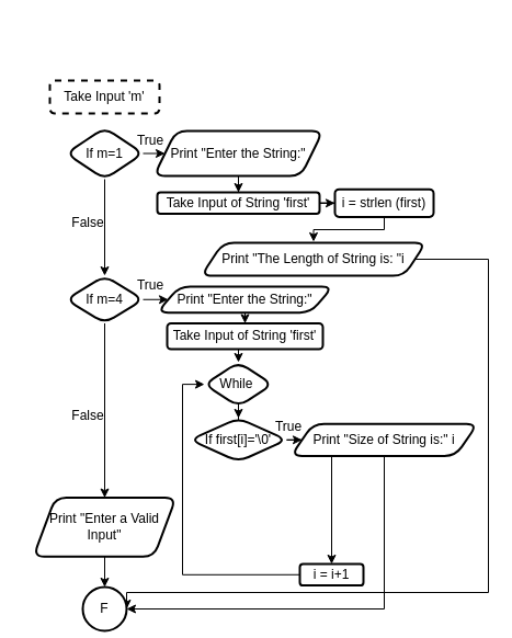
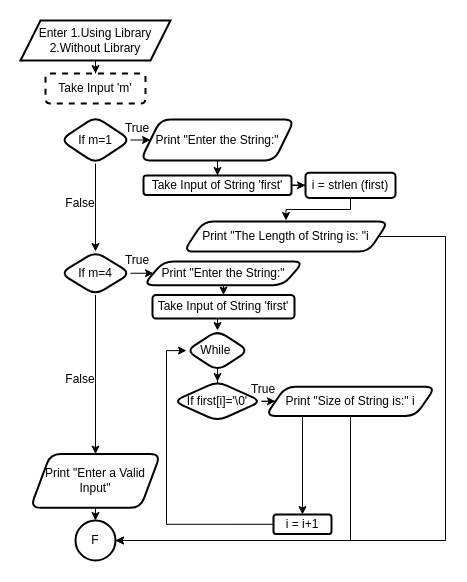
+ <mxCell id="3" value="Enter 1.Using Library&lt;br&gt;2.Without Library" style="shape=parallelogram;perimeter=parallelogramPerimeter;whiteSpace=wrap;html=1;fixedSize=1;strokeWidth=2;" vertex="1" parent="1"><mxGeometry x="20" y="20" width="150" height="40" as="geometry" /></mxCell>
+ <mxCell id="2" value="" style="edgeStyle=orthogonalEdgeStyle;rounded=0;orthogonalLoop=1;jettySize=auto;html=1;" edge="1" parent="1" source="3" target="4"><mxGeometry relative="1" as="geometry" /></mxCell>
- <mxCell id="34" value="F" style="strokeWidth=2;html=1;shape=mxgraph.flowchart.start_2;whiteSpace=wrap;" vertex="1" parent="1"><mxGeometry x="75" y="535" width="40" height="40" as="geometry" /></mxCell>
+ <mxCell id="34" value="F" style="strokeWidth=2;html=1;shape=mxgraph.flowchart.start_2;whiteSpace=wrap;" vertex="1" parent="1"><mxGeometry x="75" y="520" width="40" height="40" as="geometry" /></mxCell>
